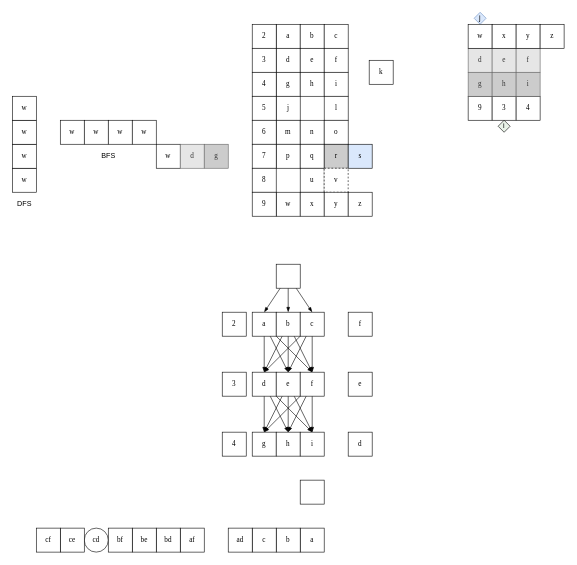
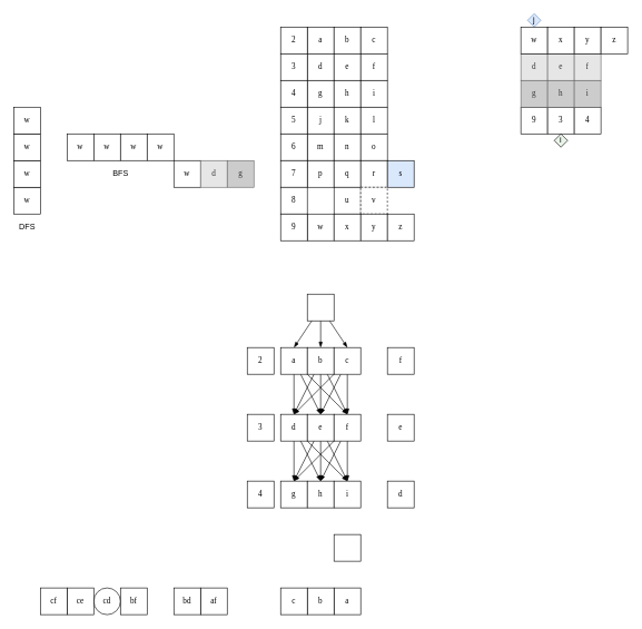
- <mxCell id="43" value="&lt;font face=&quot;Lucida Console&quot;&gt;k&lt;/font&gt;" style="rounded=0;whiteSpace=wrap;html=1;" vertex="1" parent="1"><mxGeometry x="615" y="100" width="40" height="40" as="geometry" /></mxCell>
+ <mxCell id="43" value="&lt;font face=&quot;Lucida Console&quot;&gt;k&lt;/font&gt;" style="rounded=0;whiteSpace=wrap;html=1;" vertex="1" parent="1"><mxGeometry x="500" y="160" width="40" height="40" as="geometry" /></mxCell>
- <mxCell id="52" value="&lt;font face=&quot;Lucida Console&quot;&gt;r&lt;/font&gt;" style="rounded=0;whiteSpace=wrap;html=1;fillColor=#cccccc;" vertex="1" parent="1"><mxGeometry x="540" y="240" width="40" height="40" as="geometry" /></mxCell>
+ <mxCell id="52" value="&lt;font face=&quot;Lucida Console&quot;&gt;r&lt;/font&gt;" style="rounded=0;whiteSpace=wrap;html=1;" vertex="1" parent="1"><mxGeometry x="540" y="240" width="40" height="40" as="geometry" /></mxCell>
- <mxCell id="107" value="&lt;font face=&quot;Lucida Console&quot;&gt;be&lt;/font&gt;" style="rounded=0;whiteSpace=wrap;html=1;" vertex="1" parent="1"><mxGeometry x="220" y="880" width="40" height="40" as="geometry" /></mxCell>
- <mxCell id="104" value="&lt;font face=&quot;Lucida Console&quot;&gt;ad&lt;/font&gt;" style="rounded=0;whiteSpace=wrap;html=1;" vertex="1" parent="1"><mxGeometry x="380" y="880" width="40" height="40" as="geometry" /></mxCell>
